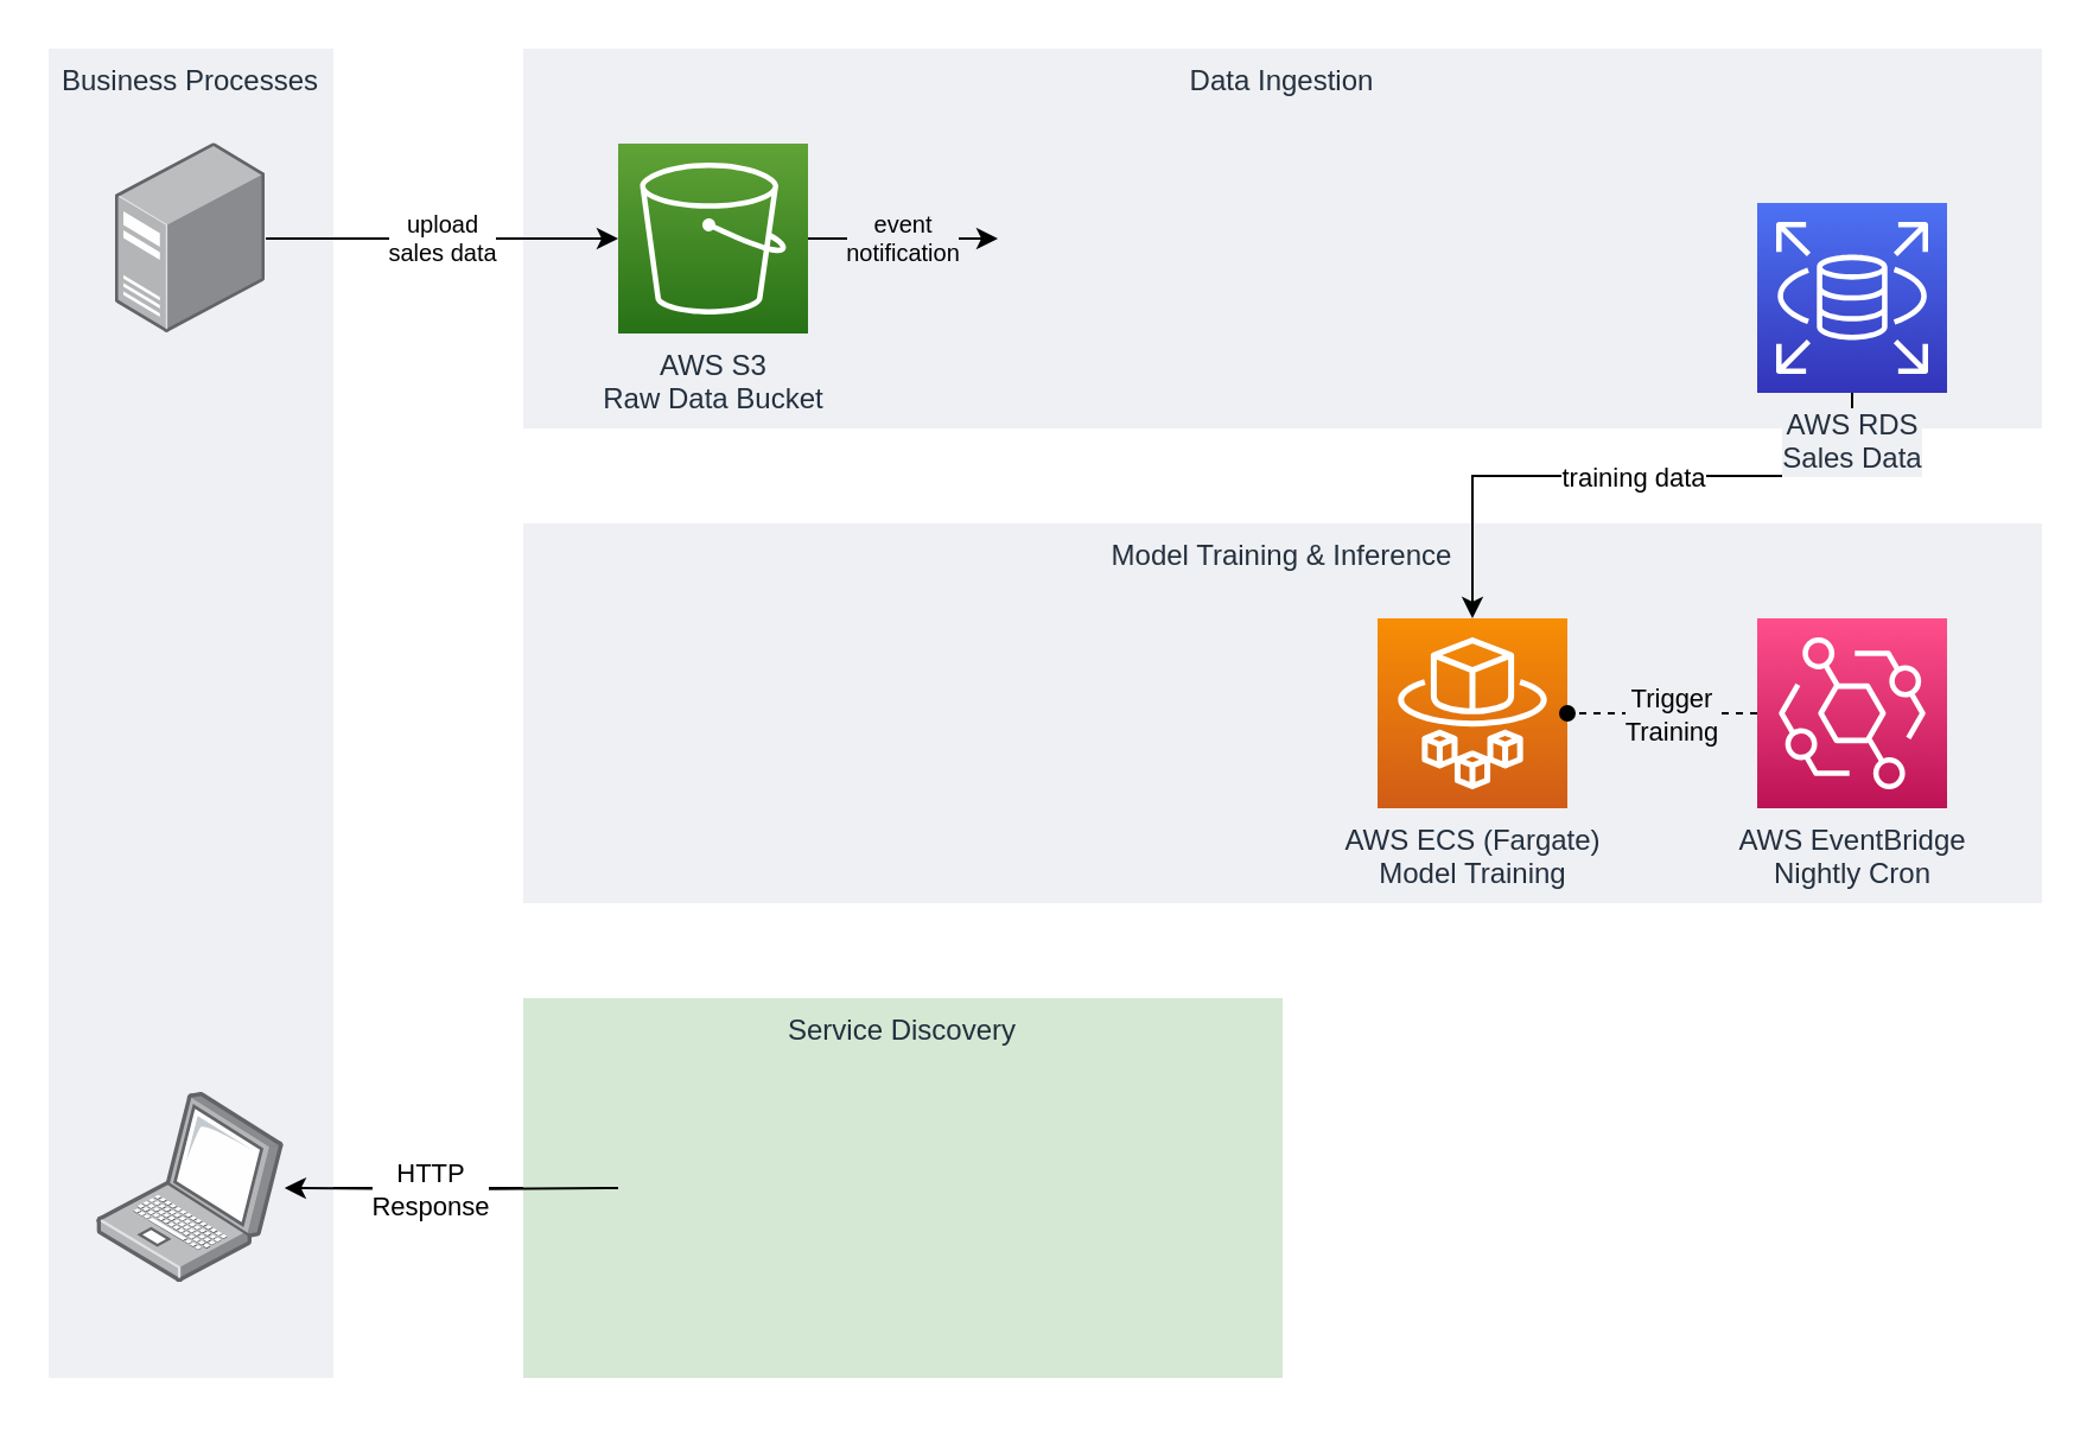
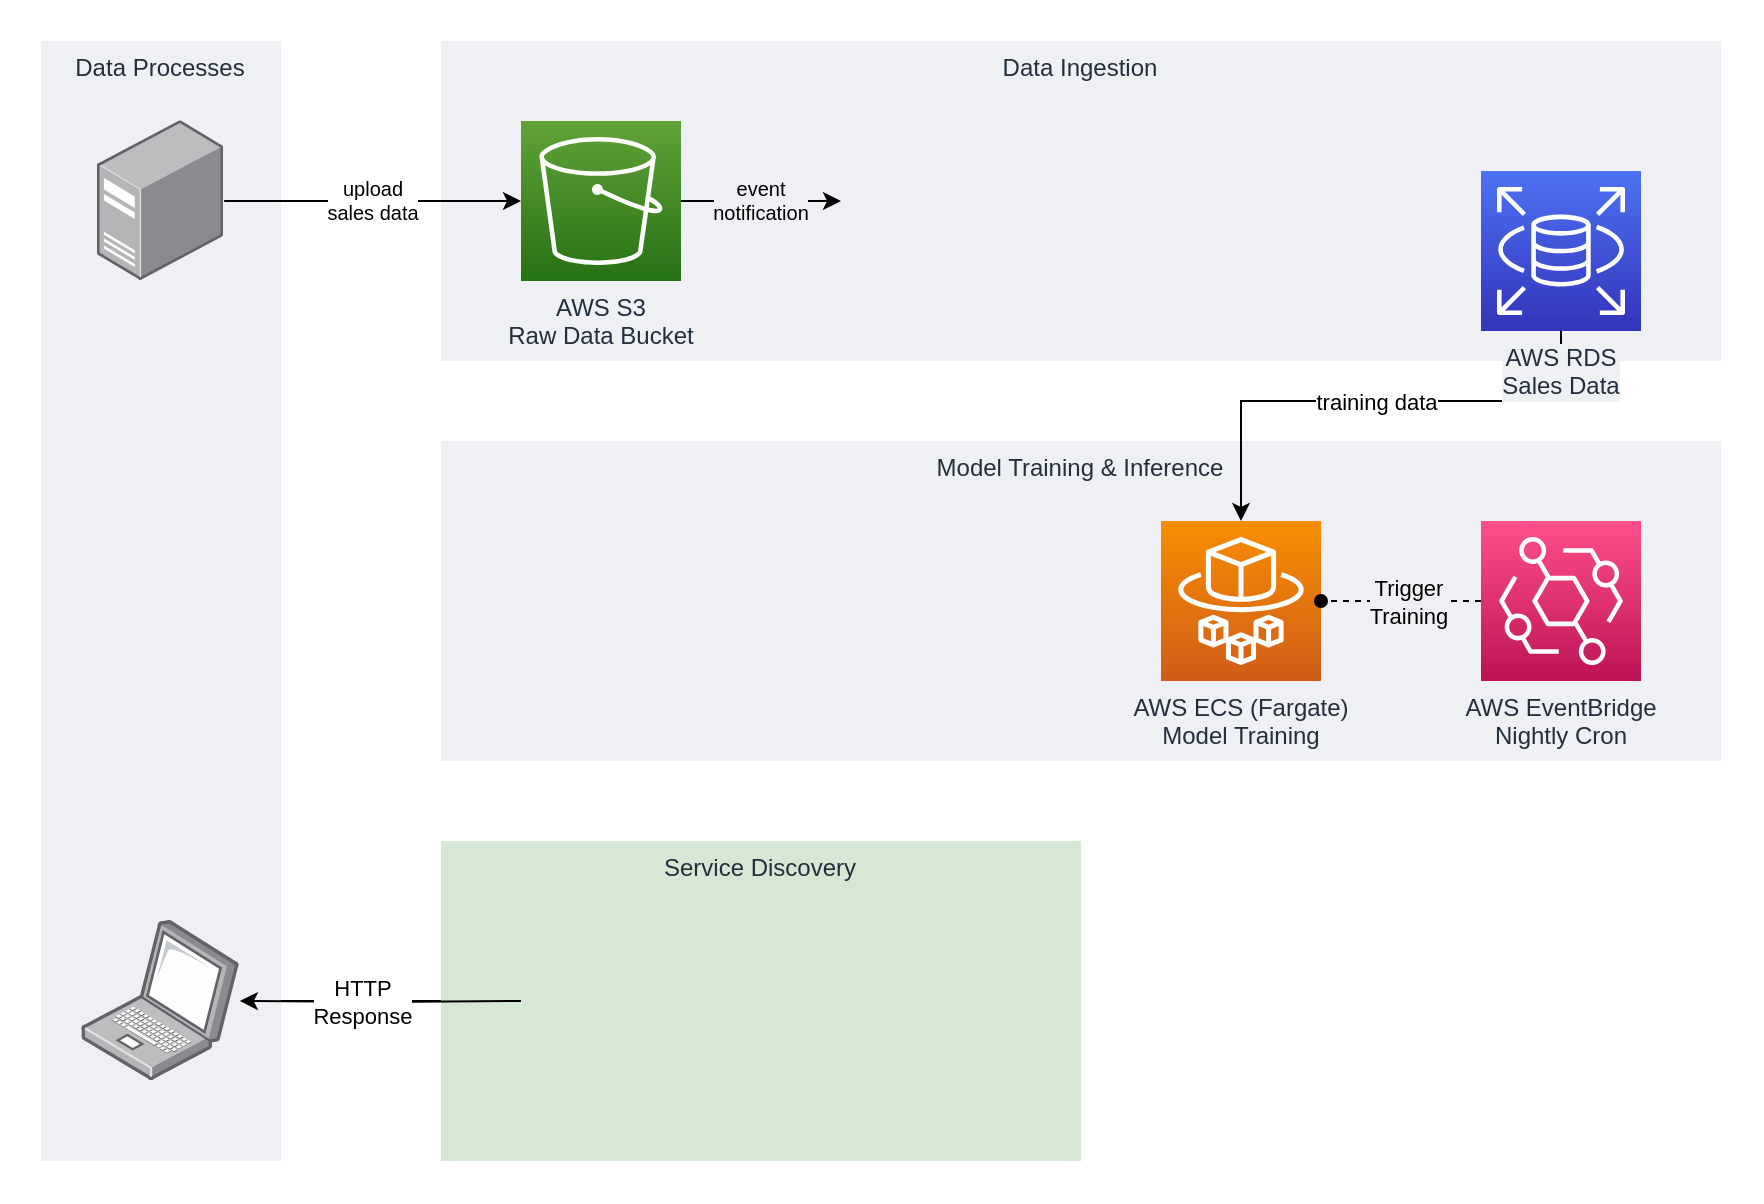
- <mxCell id="5" value="Business Processes" style="fillColor=#EFF0F3;strokeColor=none;dashed=0;verticalAlign=top;fontStyle=0;fontColor=#232F3D;whiteSpace=wrap;html=1;" parent="1" vertex="1"><mxGeometry x="20" y="20" width="120" height="560" as="geometry" /></mxCell>
+ <mxCell id="5" value="Data Processes" style="fillColor=#EFF0F3;strokeColor=none;dashed=0;verticalAlign=top;fontStyle=0;fontColor=#232F3D;whiteSpace=wrap;html=1;" parent="1" vertex="1"><mxGeometry x="20" y="20" width="120" height="560" as="geometry" /></mxCell>
